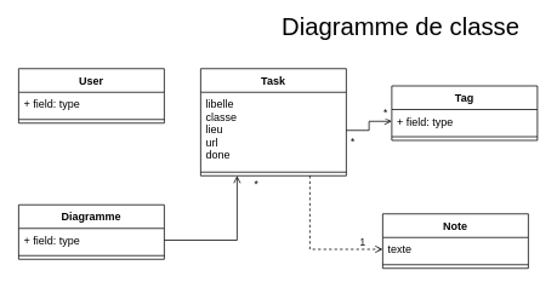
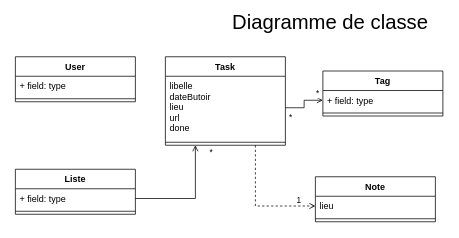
- <mxCell id="9" value="libelle&#10;classe&#10;lieu&#10;url&#10;done" style="text;strokeColor=none;fillColor=none;align=left;verticalAlign=top;spacingLeft=4;spacingRight=4;overflow=hidden;rotatable=0;points=[[0,0.5],[1,0.5]];portConstraint=eastwest;" vertex="1" parent="8"><mxGeometry y="26" width="160" height="84" as="geometry" /></mxCell>
+ <mxCell id="9" value="libelle&#10;dateButoir&#10;lieu&#10;url&#10;done" style="text;strokeColor=none;fillColor=none;align=left;verticalAlign=top;spacingLeft=4;spacingRight=4;overflow=hidden;rotatable=0;points=[[0,0.5],[1,0.5]];portConstraint=eastwest;" vertex="1" parent="8"><mxGeometry y="26" width="160" height="84" as="geometry" /></mxCell>
- <mxCell id="14" value="Diagramme" style="swimlane;fontStyle=1;align=center;verticalAlign=top;childLayout=stackLayout;horizontal=1;startSize=26;horizontalStack=0;resizeParent=1;resizeParentMax=0;resizeLast=0;collapsible=1;marginBottom=0;" vertex="1" parent="1"><mxGeometry x="20" y="225" width="160" height="60" as="geometry" /></mxCell>
+ <mxCell id="14" value="Liste" style="swimlane;fontStyle=1;align=center;verticalAlign=top;childLayout=stackLayout;horizontal=1;startSize=26;horizontalStack=0;resizeParent=1;resizeParentMax=0;resizeLast=0;collapsible=1;marginBottom=0;" vertex="1" parent="1"><mxGeometry x="20" y="225" width="160" height="60" as="geometry" /></mxCell>
- <mxCell id="12" value="texte" style="text;strokeColor=none;fillColor=none;align=left;verticalAlign=top;spacingLeft=4;spacingRight=4;overflow=hidden;rotatable=0;points=[[0,0.5],[1,0.5]];portConstraint=eastwest;" vertex="1" parent="11"><mxGeometry y="26" width="160" height="26" as="geometry" /></mxCell>
+ <mxCell id="12" value="lieu" style="text;strokeColor=none;fillColor=none;align=left;verticalAlign=top;spacingLeft=4;spacingRight=4;overflow=hidden;rotatable=0;points=[[0,0.5],[1,0.5]];portConstraint=eastwest;" vertex="1" parent="11"><mxGeometry y="26" width="160" height="26" as="geometry" /></mxCell>
